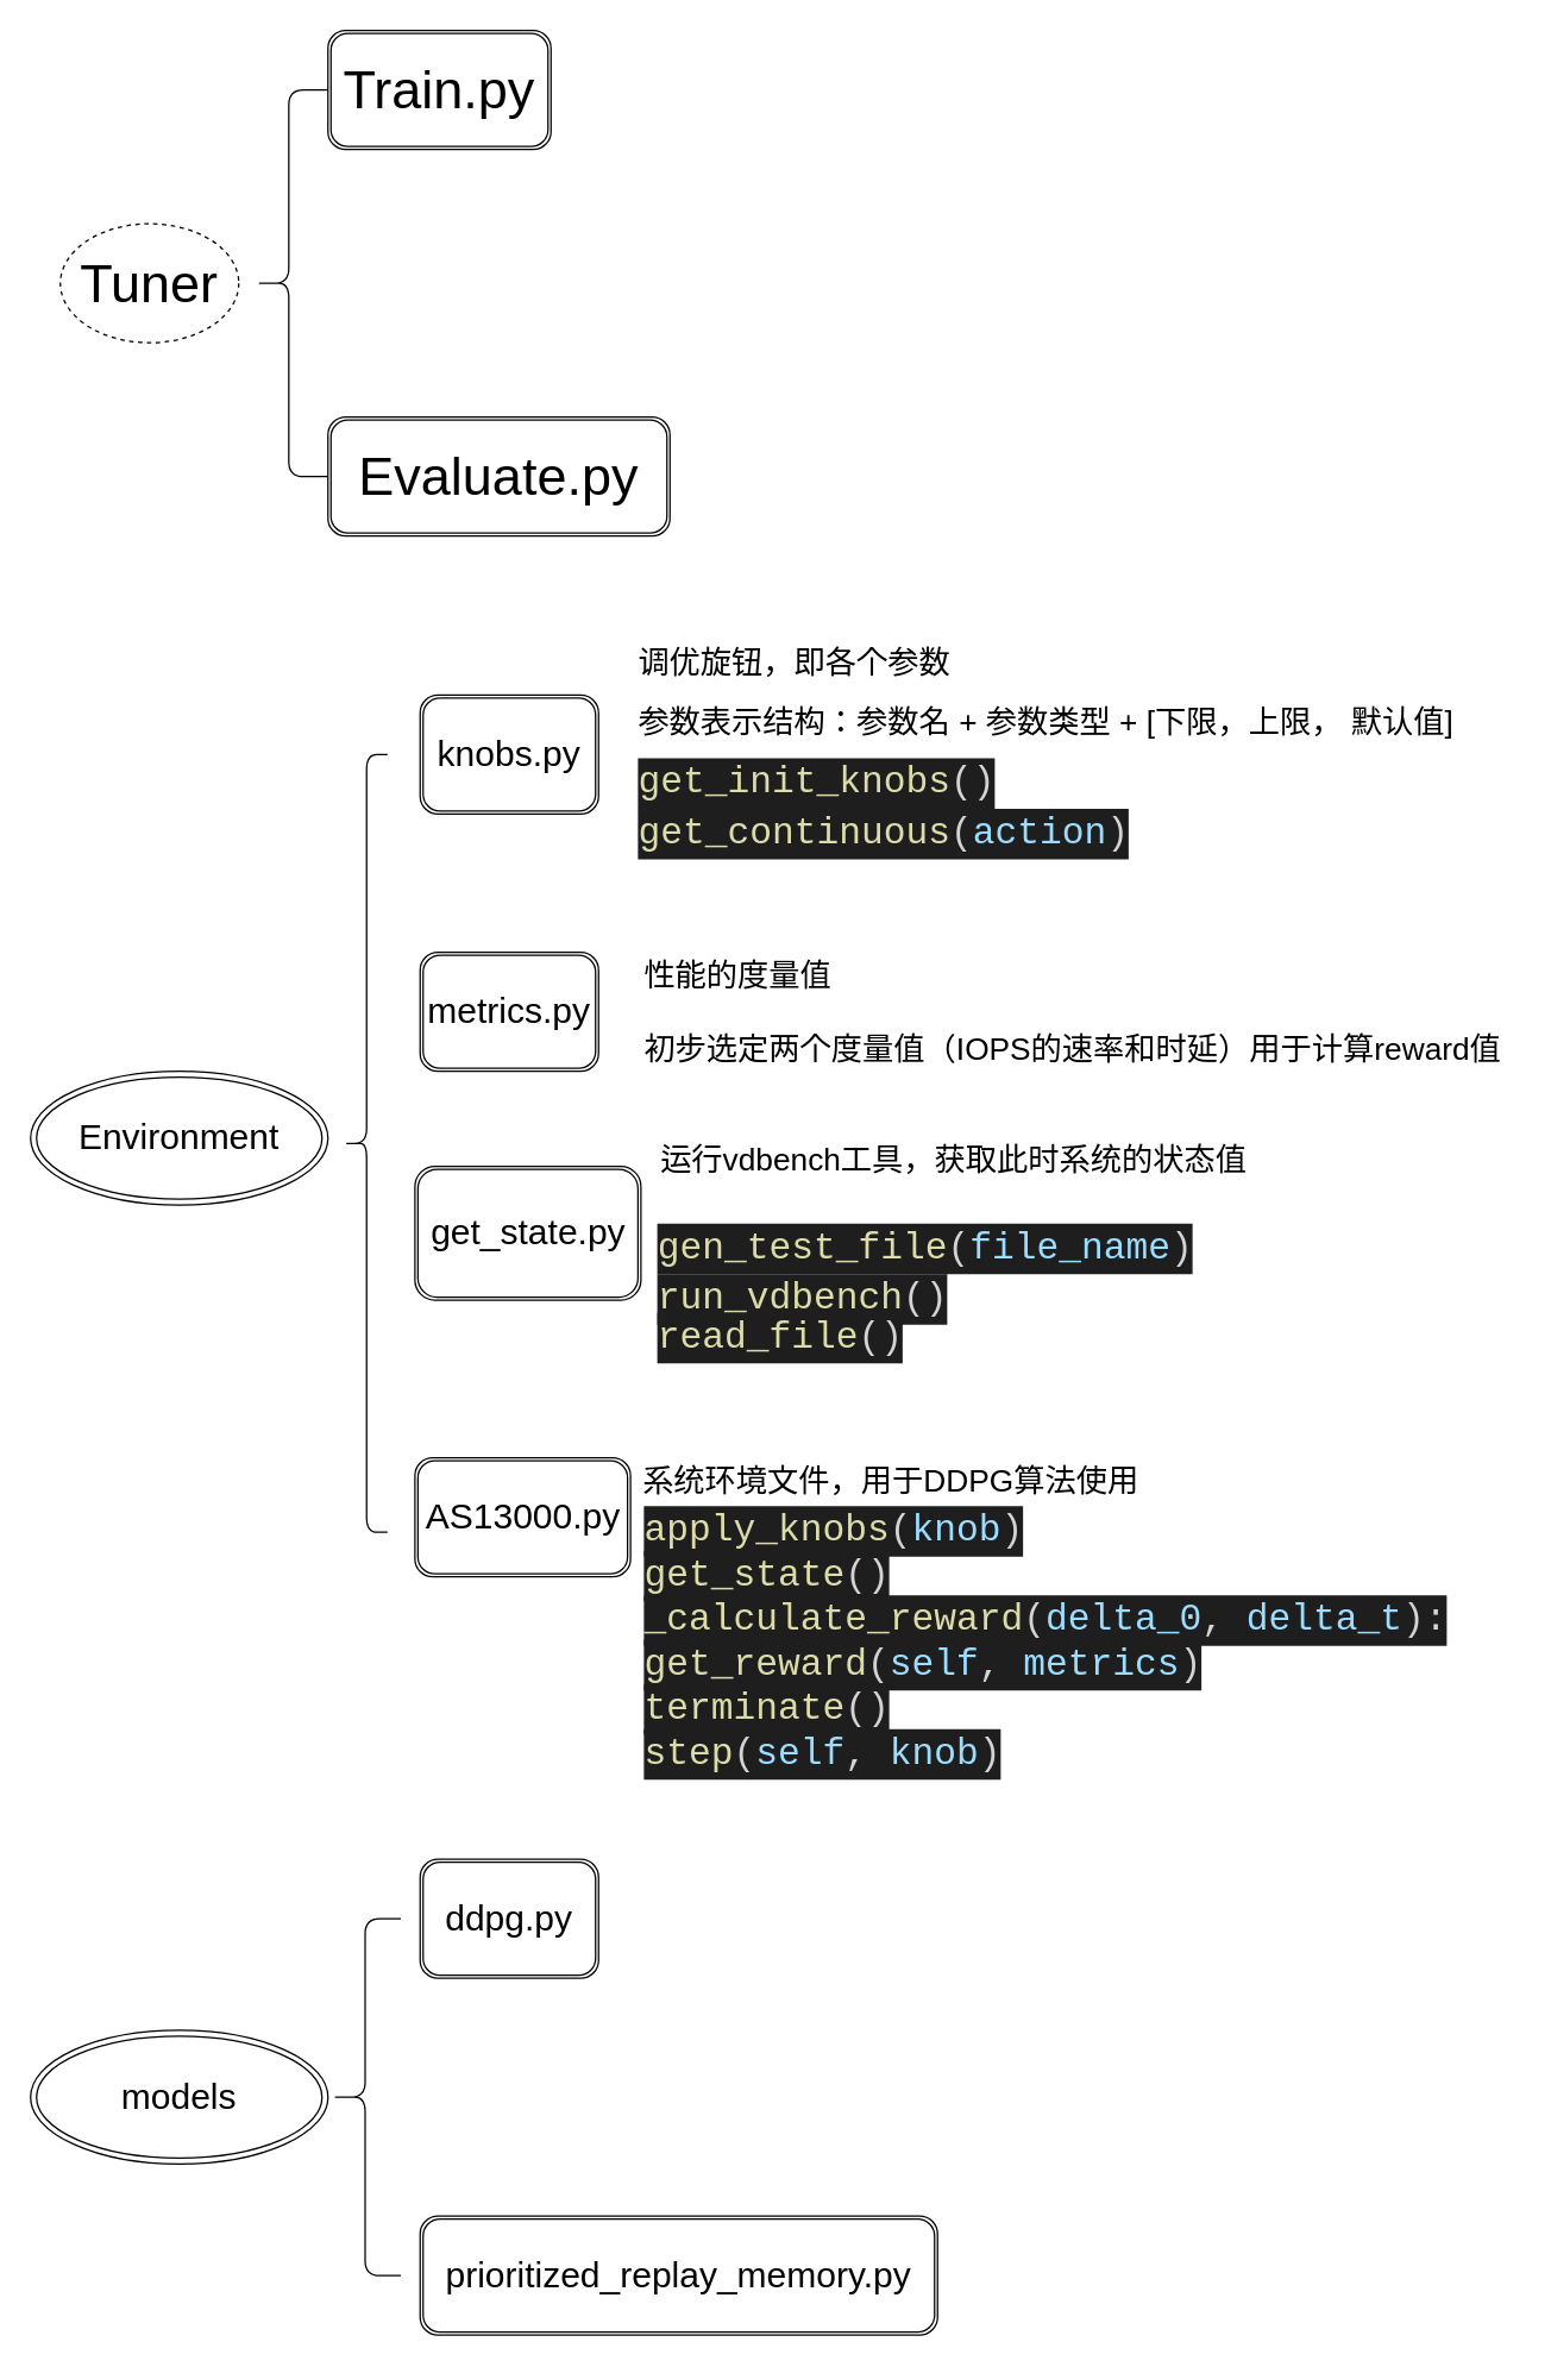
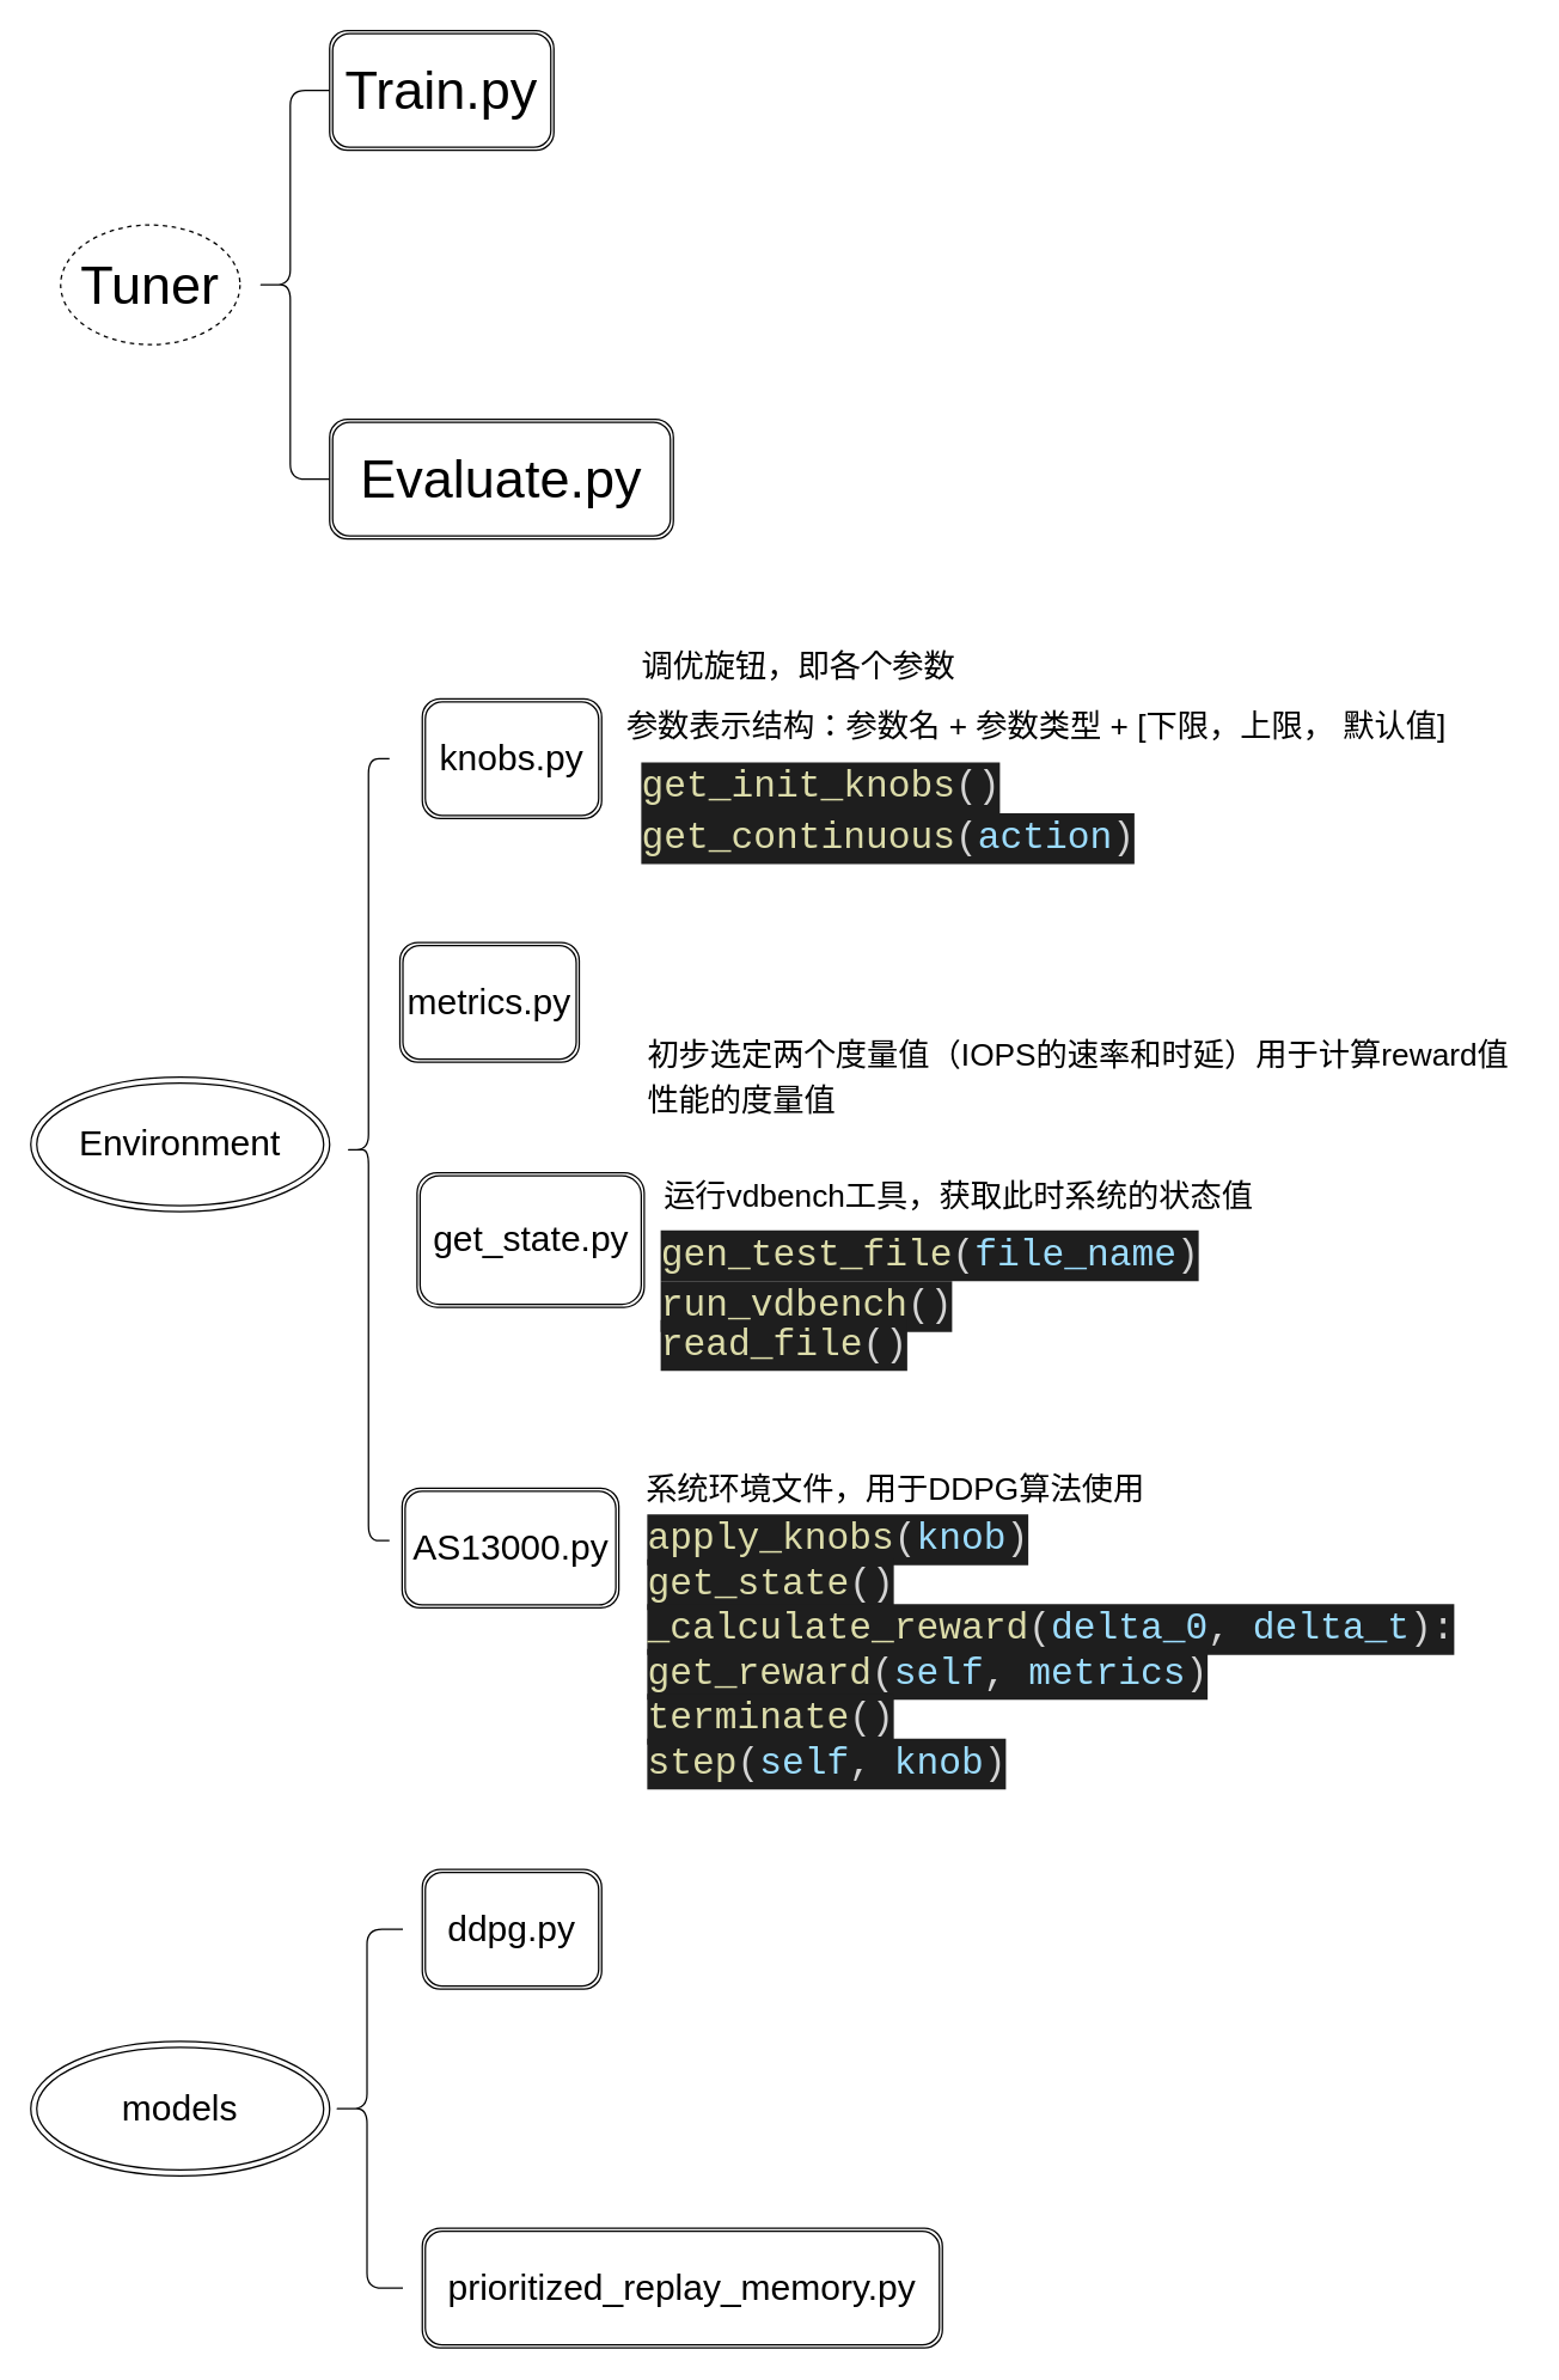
- <mxCell id="14" value="&lt;font style=&quot;font-size: 21px&quot;&gt;参数表示结构：参数名 + 参数类型 + [下限，上限， 默认值]&lt;/font&gt;" style="text;html=1;resizable=0;points=[];autosize=1;align=left;verticalAlign=top;spacingTop=-4;" vertex="1" parent="1"><mxGeometry x="427" y="470" width="560" height="20" as="geometry" /></mxCell>
+ <mxCell id="14" value="&lt;font style=&quot;font-size: 21px&quot;&gt;参数表示结构：参数名 + 参数类型 + [下限，上限， 默认值]&lt;/font&gt;" style="text;html=1;resizable=0;points=[];autosize=1;align=left;verticalAlign=top;spacingTop=-4;" vertex="1" parent="1"><mxGeometry x="417" y="470" width="560" height="20" as="geometry" /></mxCell>
- <mxCell id="17" value="&lt;font style=&quot;font-size: 21px&quot;&gt;性能的度量值&lt;/font&gt;" style="text;html=1;resizable=0;points=[];autosize=1;align=left;verticalAlign=top;spacingTop=-4;" vertex="1" parent="1"><mxGeometry x="430.5" y="640" width="140" height="20" as="geometry" /></mxCell>
+ <mxCell id="17" value="&lt;font style=&quot;font-size: 21px&quot;&gt;性能的度量值&lt;/font&gt;" style="text;html=1;resizable=0;points=[];autosize=1;align=left;verticalAlign=top;spacingTop=-4;" vertex="1" parent="1"><mxGeometry x="430.5" y="720" width="140" height="20" as="geometry" /></mxCell>
- <mxCell id="12" value="&lt;font style=&quot;font-size: 24px&quot;&gt;metrics.py&lt;/font&gt;" style="shape=ext;double=1;rounded=1;whiteSpace=wrap;html=1;" vertex="1" parent="1"><mxGeometry x="282" y="640" width="120" height="80" as="geometry" /></mxCell>
+ <mxCell id="12" value="&lt;font style=&quot;font-size: 24px&quot;&gt;metrics.py&lt;/font&gt;" style="shape=ext;double=1;rounded=1;whiteSpace=wrap;html=1;" vertex="1" parent="1"><mxGeometry x="267" y="630" width="120" height="80" as="geometry" /></mxCell>
- <mxCell id="19" value="&lt;font style=&quot;font-size: 21px&quot;&gt;运行vdbench工具，获取此时系统的状态值&lt;/font&gt;" style="text;html=1;resizable=0;points=[];autosize=1;align=left;verticalAlign=top;spacingTop=-4;" vertex="1" parent="1"><mxGeometry x="442" y="764" width="410" height="20" as="geometry" /></mxCell>
+ <mxCell id="19" value="&lt;font style=&quot;font-size: 21px&quot;&gt;运行vdbench工具，获取此时系统的状态值&lt;/font&gt;" style="text;html=1;resizable=0;points=[];autosize=1;align=left;verticalAlign=top;spacingTop=-4;" vertex="1" parent="1"><mxGeometry x="442" y="784" width="410" height="20" as="geometry" /></mxCell>
- <mxCell id="9" value="&lt;font style=&quot;font-size: 24px&quot;&gt;AS13000.py&lt;/font&gt;" style="shape=ext;double=1;rounded=1;whiteSpace=wrap;html=1;" vertex="1" parent="1"><mxGeometry x="278.5" y="980" width="145" height="80" as="geometry" /></mxCell>
+ <mxCell id="9" value="&lt;font style=&quot;font-size: 24px&quot;&gt;AS13000.py&lt;/font&gt;" style="shape=ext;double=1;rounded=1;whiteSpace=wrap;html=1;" vertex="1" parent="1"><mxGeometry x="268.5" y="995" width="145" height="80" as="geometry" /></mxCell>
